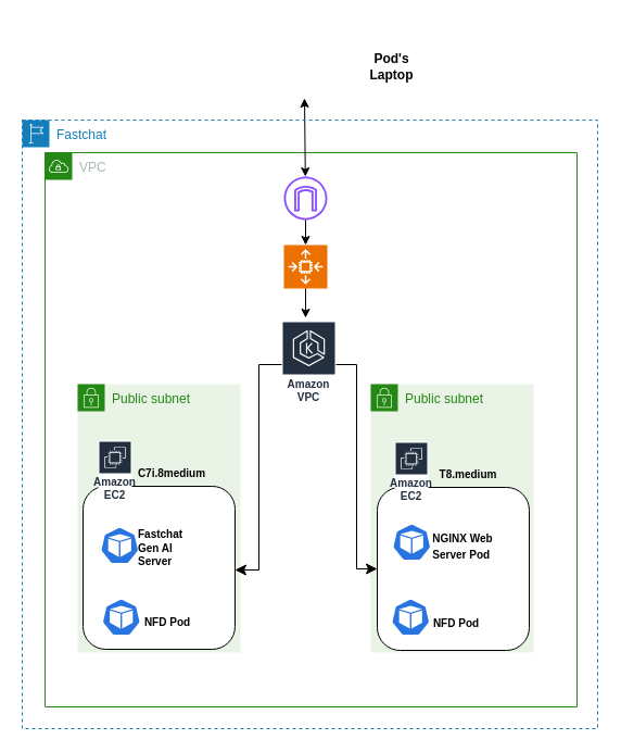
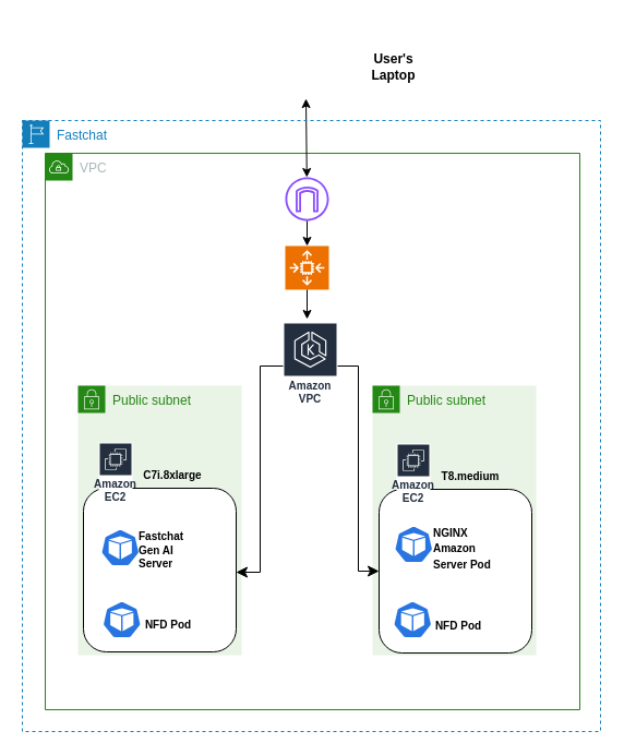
- <mxCell id="26" value="Pod's&lt;br&gt;Laptop" style="text;html=1;strokeColor=none;fillColor=none;align=center;verticalAlign=middle;whiteSpace=wrap;rounded=0;fontStyle=1" parent="1" vertex="1"><mxGeometry x="320" y="45.5" width="81" height="30" as="geometry" /></mxCell>
+ <mxCell id="26" value="User's&lt;br&gt;Laptop" style="text;html=1;strokeColor=none;fillColor=none;align=center;verticalAlign=middle;whiteSpace=wrap;rounded=0;fontStyle=1" parent="1" vertex="1"><mxGeometry x="320" y="45.5" width="81" height="30" as="geometry" /></mxCell>
- <mxCell id="13" value="&lt;font style=&quot;font-size: 10px;&quot;&gt;&lt;b&gt;C7i.8medium&lt;/b&gt;&lt;/font&gt;" style="text;html=1;strokeColor=none;fillColor=none;align=center;verticalAlign=middle;whiteSpace=wrap;rounded=0;" vertex="1" parent="9"><mxGeometry x="87" y="280" width="60" height="30" as="geometry" /></mxCell>
+ <mxCell id="13" value="&lt;font style=&quot;font-size: 10px;&quot;&gt;&lt;b&gt;C7i.8xlarge&lt;/b&gt;&lt;/font&gt;" style="text;html=1;strokeColor=none;fillColor=none;align=center;verticalAlign=middle;whiteSpace=wrap;rounded=0;" vertex="1" parent="9"><mxGeometry x="87" y="280" width="60" height="30" as="geometry" /></mxCell>
- <mxCell id="22" value="&lt;div style=&quot;text-align: left;&quot;&gt;&lt;span style=&quot;font-size: 10px;&quot;&gt;&lt;b&gt;NGINX Web&lt;/b&gt;&lt;/span&gt;&lt;/div&gt;&lt;div style=&quot;text-align: left;&quot;&gt;&lt;span style=&quot;font-size: 10px;&quot;&gt;&lt;b&gt;Server Pod&lt;/b&gt;&lt;/span&gt;&lt;/div&gt;" style="text;html=1;strokeColor=none;fillColor=none;align=center;verticalAlign=middle;whiteSpace=wrap;rounded=0;" vertex="1" parent="9"><mxGeometry x="355" y="347" width="60" height="30" as="geometry" /></mxCell>
+ <mxCell id="22" value="&lt;div style=&quot;text-align: left;&quot;&gt;&lt;span style=&quot;font-size: 10px;&quot;&gt;&lt;b&gt;NGINX Amazon&lt;/b&gt;&lt;/span&gt;&lt;/div&gt;&lt;div style=&quot;text-align: left;&quot;&gt;&lt;span style=&quot;font-size: 10px;&quot;&gt;&lt;b&gt;Server Pod&lt;/b&gt;&lt;/span&gt;&lt;/div&gt;" style="text;html=1;strokeColor=none;fillColor=none;align=center;verticalAlign=middle;whiteSpace=wrap;rounded=0;" vertex="1" parent="9"><mxGeometry x="355" y="347" width="60" height="30" as="geometry" /></mxCell>
